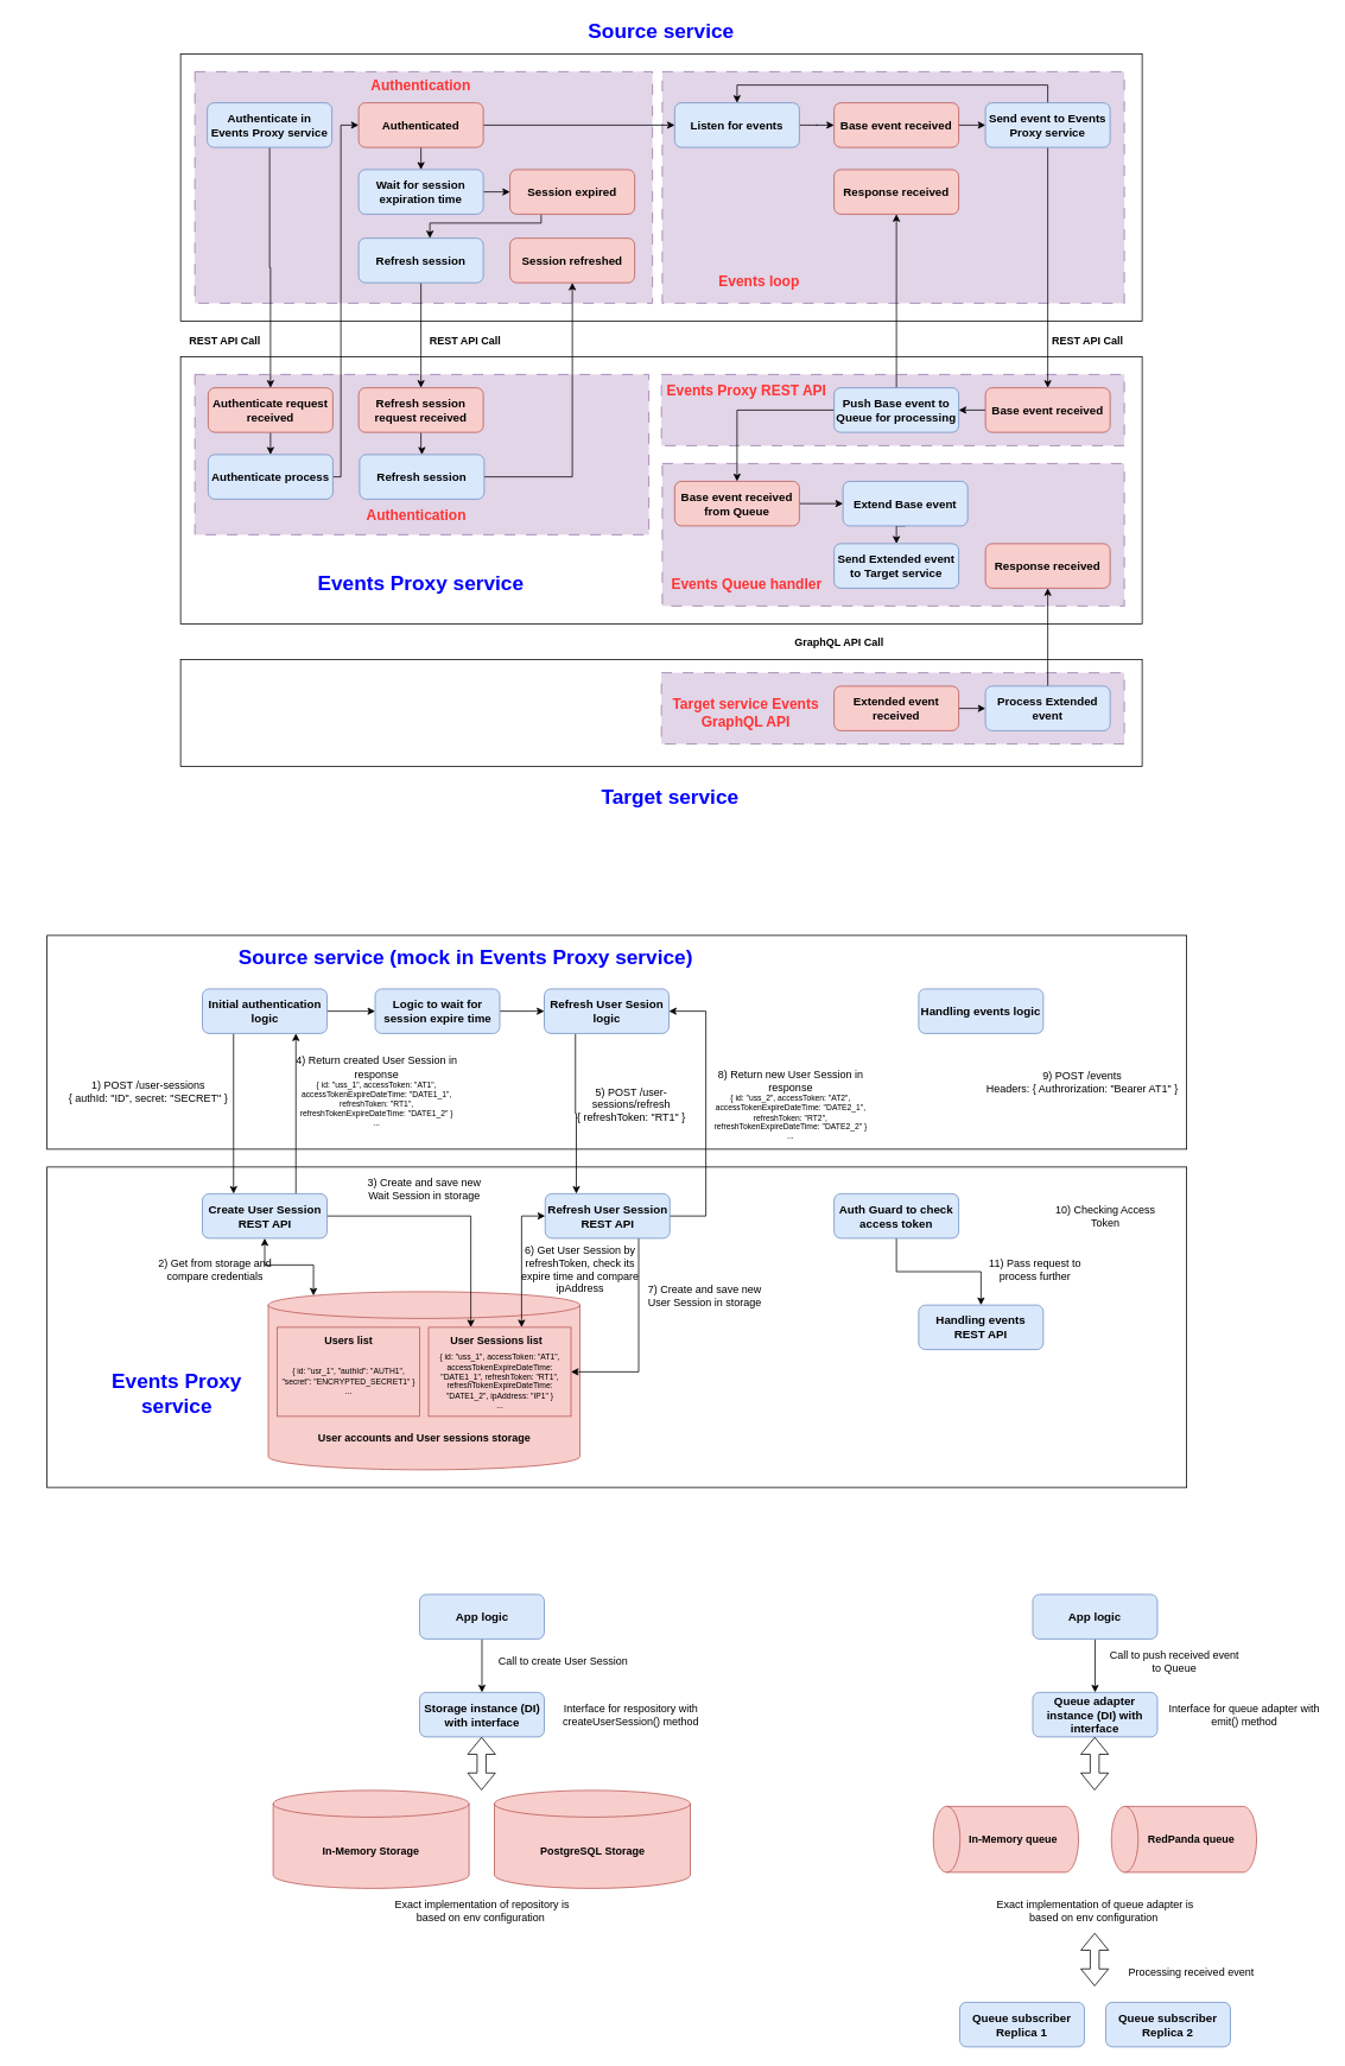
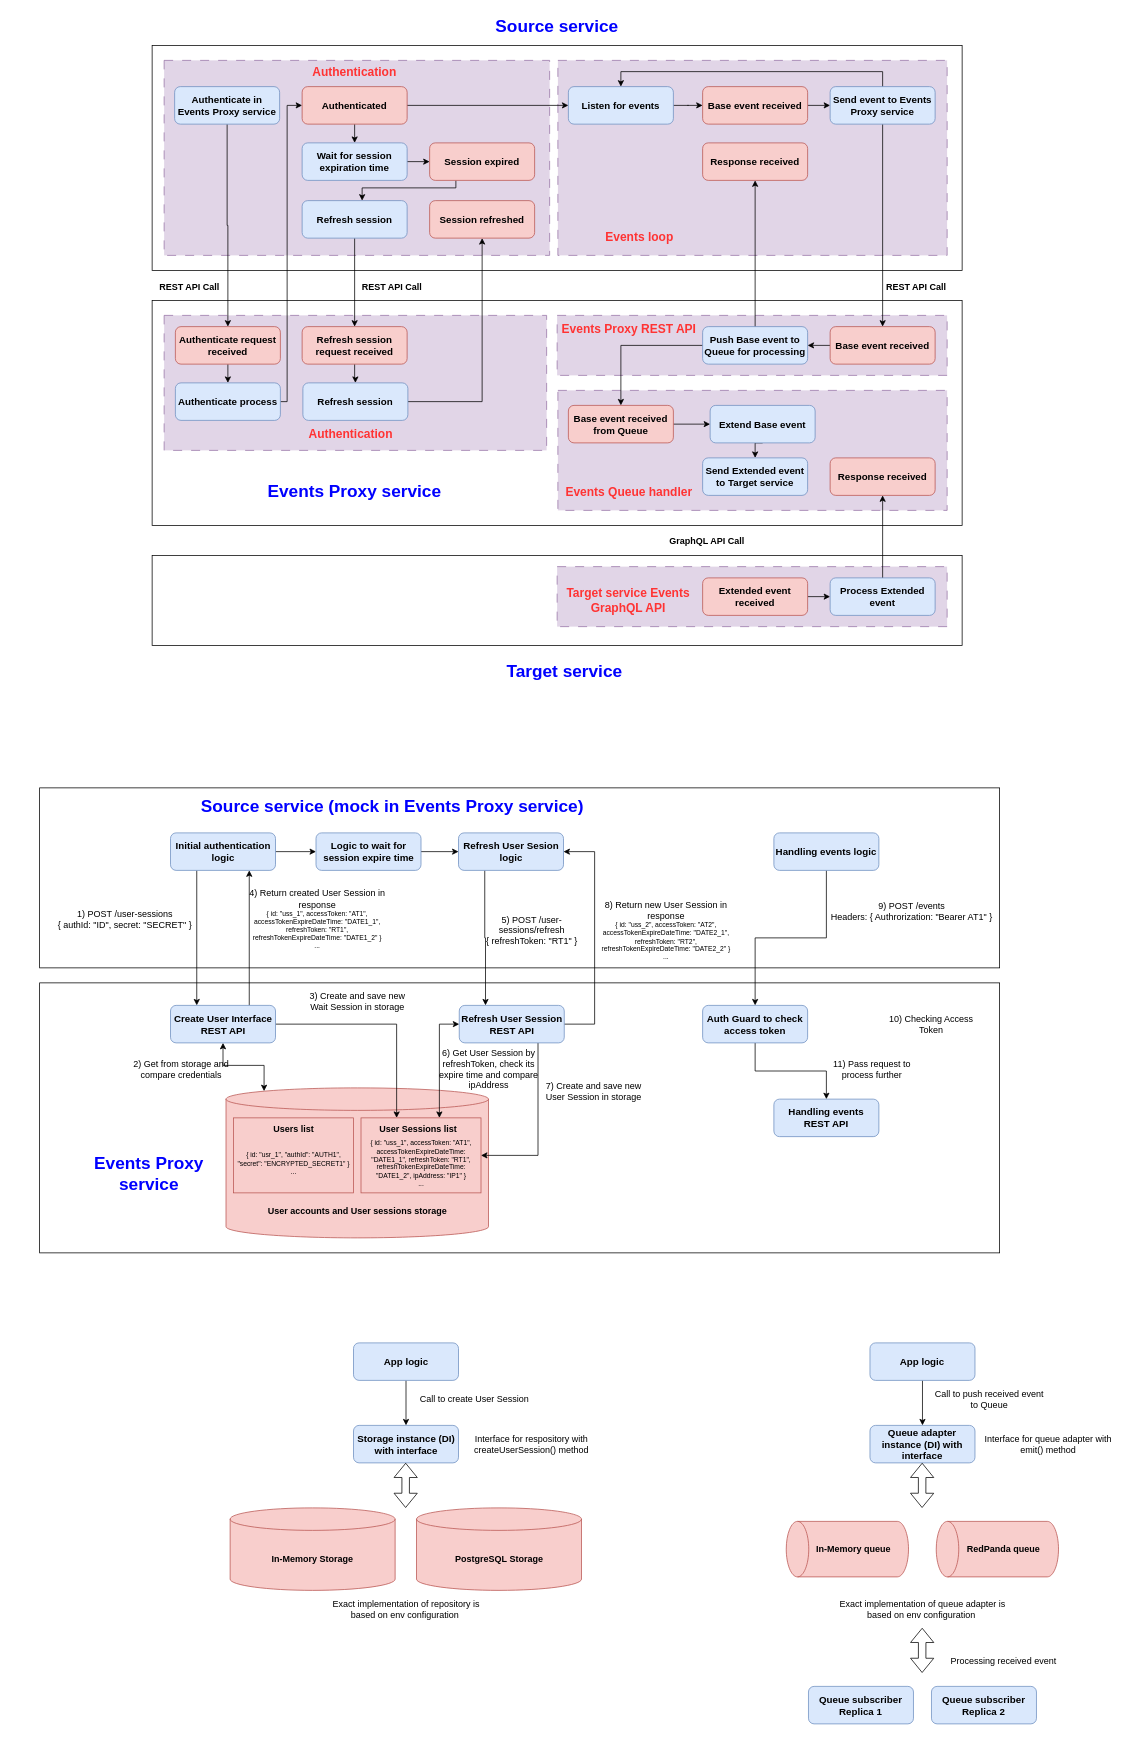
+ <mxCell id="99" style="edgeStyle=orthogonalEdgeStyle;rounded=0;orthogonalLoop=1;jettySize=auto;html=1;exitX=0.5;exitY=1;exitDx=0;exitDy=0;entryX=0.5;entryY=0;entryDx=0;entryDy=0;fontFamily=Helvetica;fontSize=12;fontColor=default;" edge="1" parent="1" source="100" target="104"><mxGeometry relative="1" as="geometry" /></mxCell>
- <mxCell id="76" value="Create User Session REST API" style="rounded=1;whiteSpace=wrap;html=1;fillColor=#dae8fc;strokeColor=#6c8ebf;fontSize=13;fontStyle=1" vertex="1" parent="1"><mxGeometry x="226.5" y="1340" width="140" height="50" as="geometry" /></mxCell>
+ <mxCell id="76" value="Create User Interface REST API" style="rounded=1;whiteSpace=wrap;html=1;fillColor=#dae8fc;strokeColor=#6c8ebf;fontSize=13;fontStyle=1" vertex="1" parent="1"><mxGeometry x="226.5" y="1340" width="140" height="50" as="geometry" /></mxCell>
